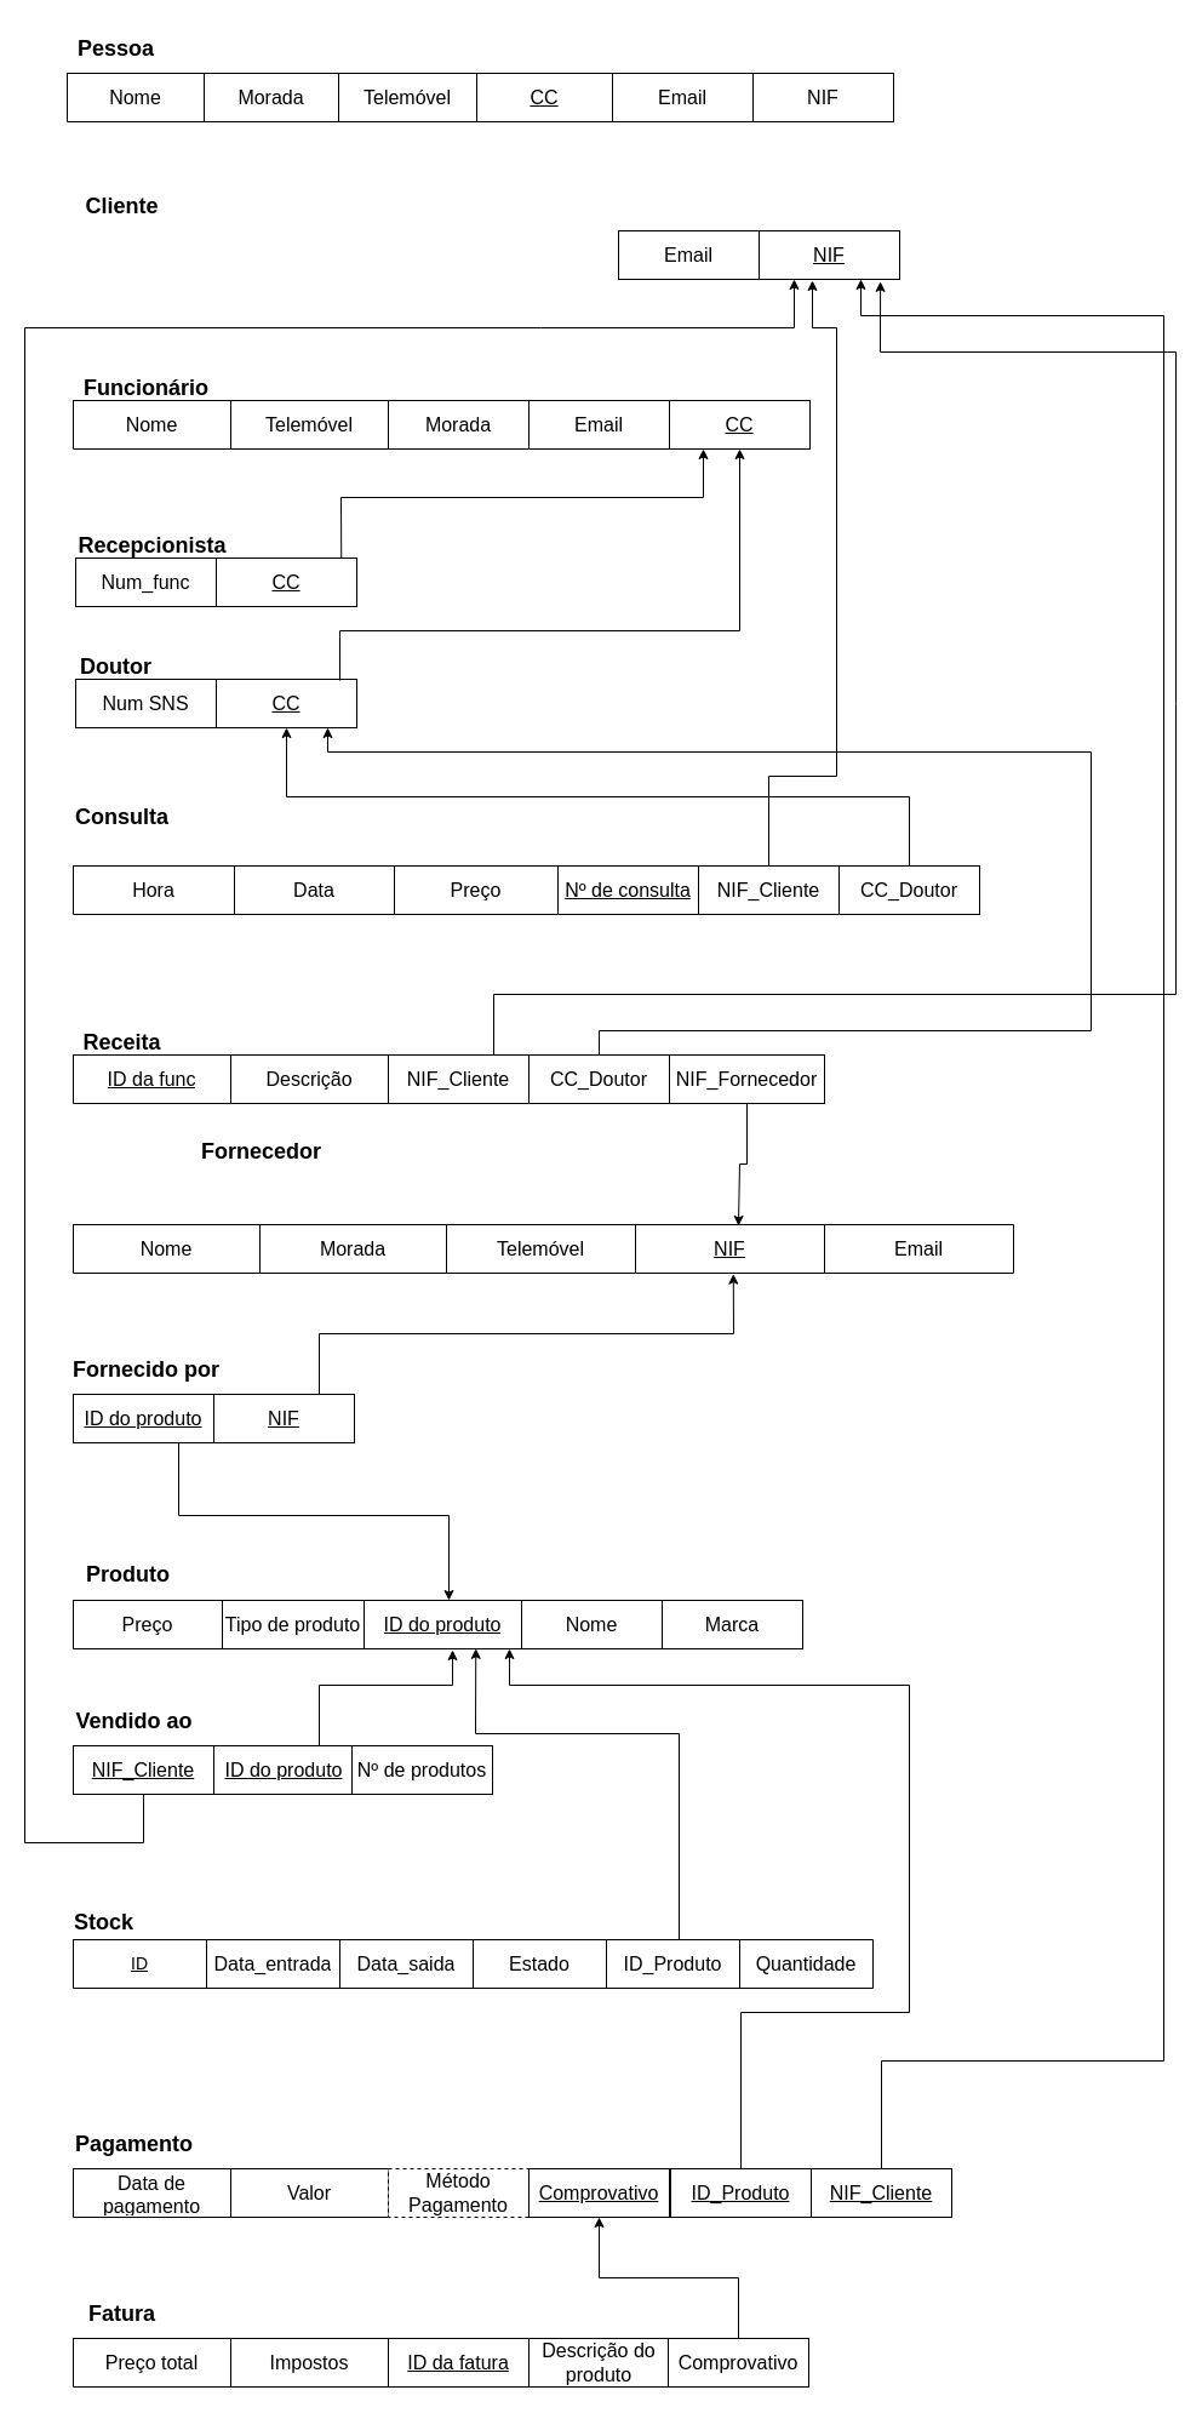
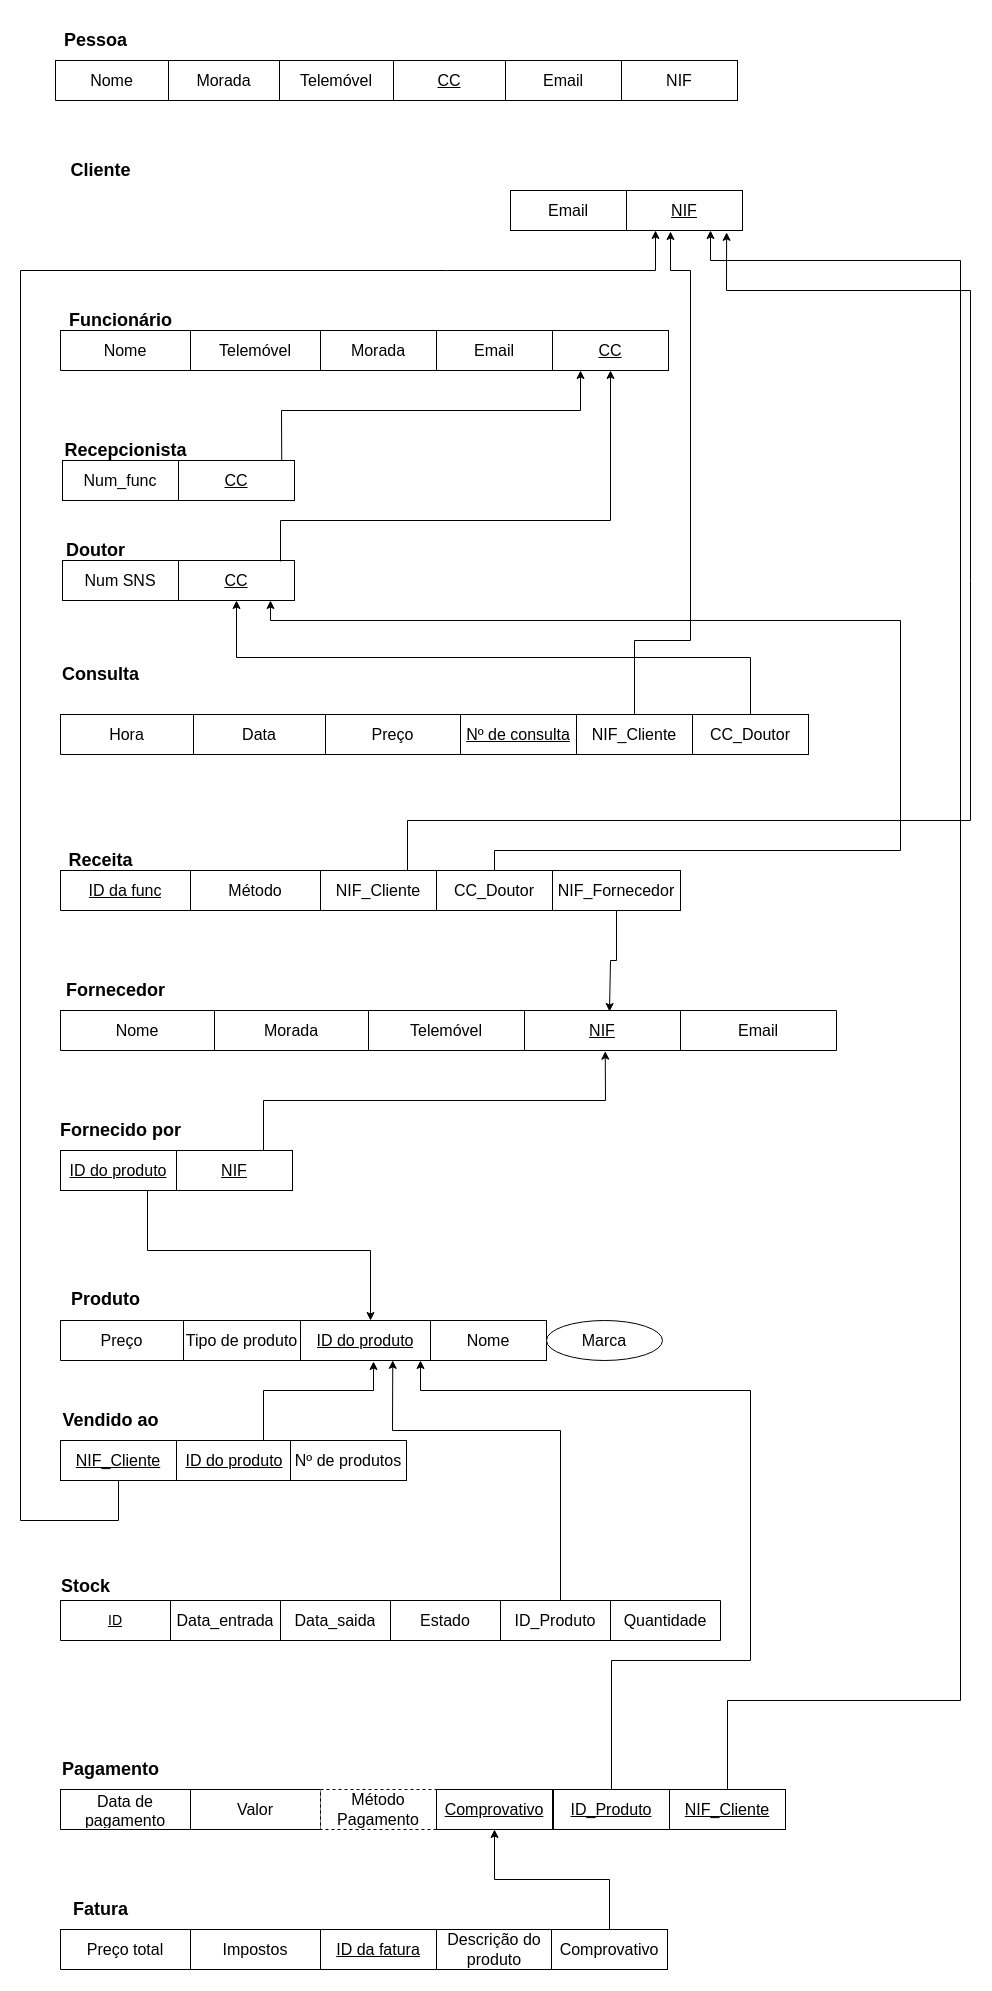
- <mxCell id="13" value="Descrição" style="shape=partialRectangle;html=1;whiteSpace=wrap;connectable=0;strokeColor=inherit;overflow=hidden;fillColor=none;top=0;left=0;bottom=0;right=0;pointerEvents=1;fontSize=16;" parent="11" vertex="1"><mxGeometry x="130" width="130" height="40" as="geometry"><mxRectangle width="130" height="40" as="alternateBounds" /></mxGeometry></mxCell>
+ <mxCell id="13" value="Método" style="shape=partialRectangle;html=1;whiteSpace=wrap;connectable=0;strokeColor=inherit;overflow=hidden;fillColor=none;top=0;left=0;bottom=0;right=0;pointerEvents=1;fontSize=16;" parent="11" vertex="1"><mxGeometry x="130" width="130" height="40" as="geometry"><mxRectangle width="130" height="40" as="alternateBounds" /></mxGeometry></mxCell>
- <mxCell id="22" value="&lt;font style=&quot;font-size: 18px;&quot;&gt;Fornecedor&lt;/font&gt;" style="text;html=1;align=center;verticalAlign=middle;resizable=0;points=[];autosize=1;strokeColor=none;fillColor=none;fontStyle=1" parent="1" vertex="1"><mxGeometry x="155" y="930" width="120" height="40" as="geometry" /></mxCell>
+ <mxCell id="22" value="&lt;font style=&quot;font-size: 18px;&quot;&gt;Fornecedor&lt;/font&gt;" style="text;html=1;align=center;verticalAlign=middle;resizable=0;points=[];autosize=1;strokeColor=none;fillColor=none;fontStyle=1" parent="1" vertex="1"><mxGeometry x="55" y="970" width="120" height="40" as="geometry" /></mxCell>
- <mxCell id="59" value="&lt;font style=&quot;font-size: 16px;&quot;&gt;Marca&lt;/font&gt;" style="rounded=0;whiteSpace=wrap;html=1;" parent="57" vertex="1"><mxGeometry x="116" width="116" height="40" as="geometry" /></mxCell>
+ <mxCell id="59" value="&lt;font style=&quot;font-size: 16px;&quot;&gt;Marca&lt;/font&gt;" style="ellipse;whiteSpace=wrap;html=1;" parent="57" vertex="1"><mxGeometry x="116" width="116" height="40" as="geometry" /></mxCell>
